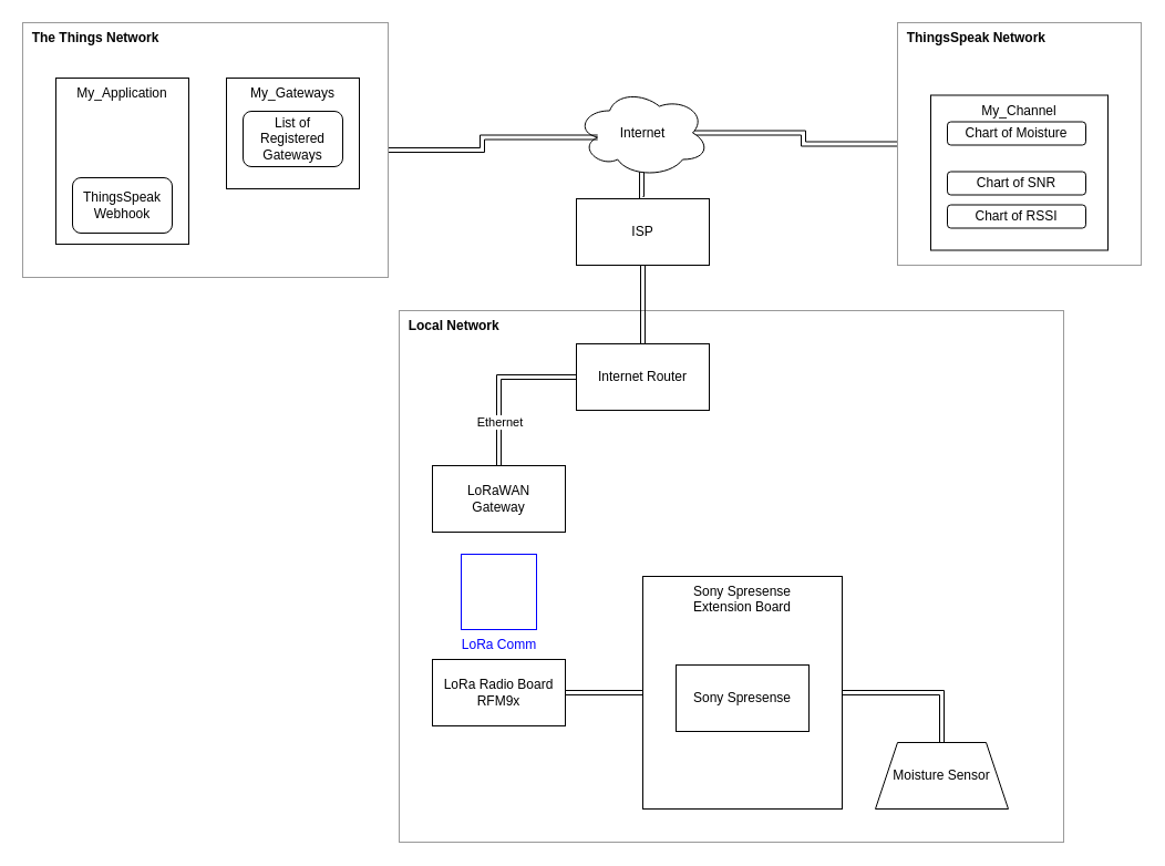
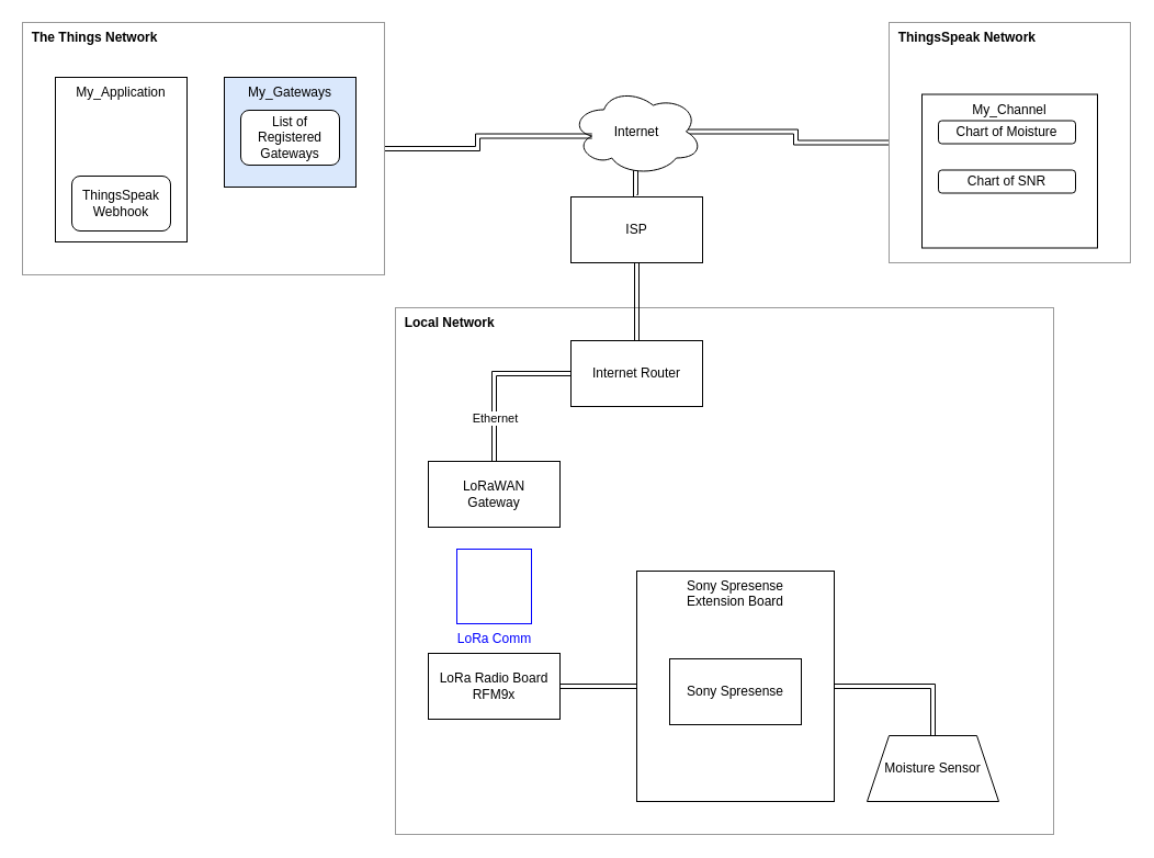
- <mxCell id="23" value="My_Gateways" style="rounded=0;whiteSpace=wrap;html=1;verticalAlign=top;" vertex="1" parent="1"><mxGeometry x="204" y="70" width="120" height="100" as="geometry" /></mxCell>
+ <mxCell id="23" value="My_Gateways" style="rounded=0;whiteSpace=wrap;html=1;verticalAlign=top;fillColor=#dae8fc;" vertex="1" parent="1"><mxGeometry x="204" y="70" width="120" height="100" as="geometry" /></mxCell>
- <mxCell id="27" value="Chart of RSSI" style="rounded=1;whiteSpace=wrap;html=1;" vertex="1" parent="1"><mxGeometry x="855" y="184.5" width="125" height="21" as="geometry" /></mxCell>
